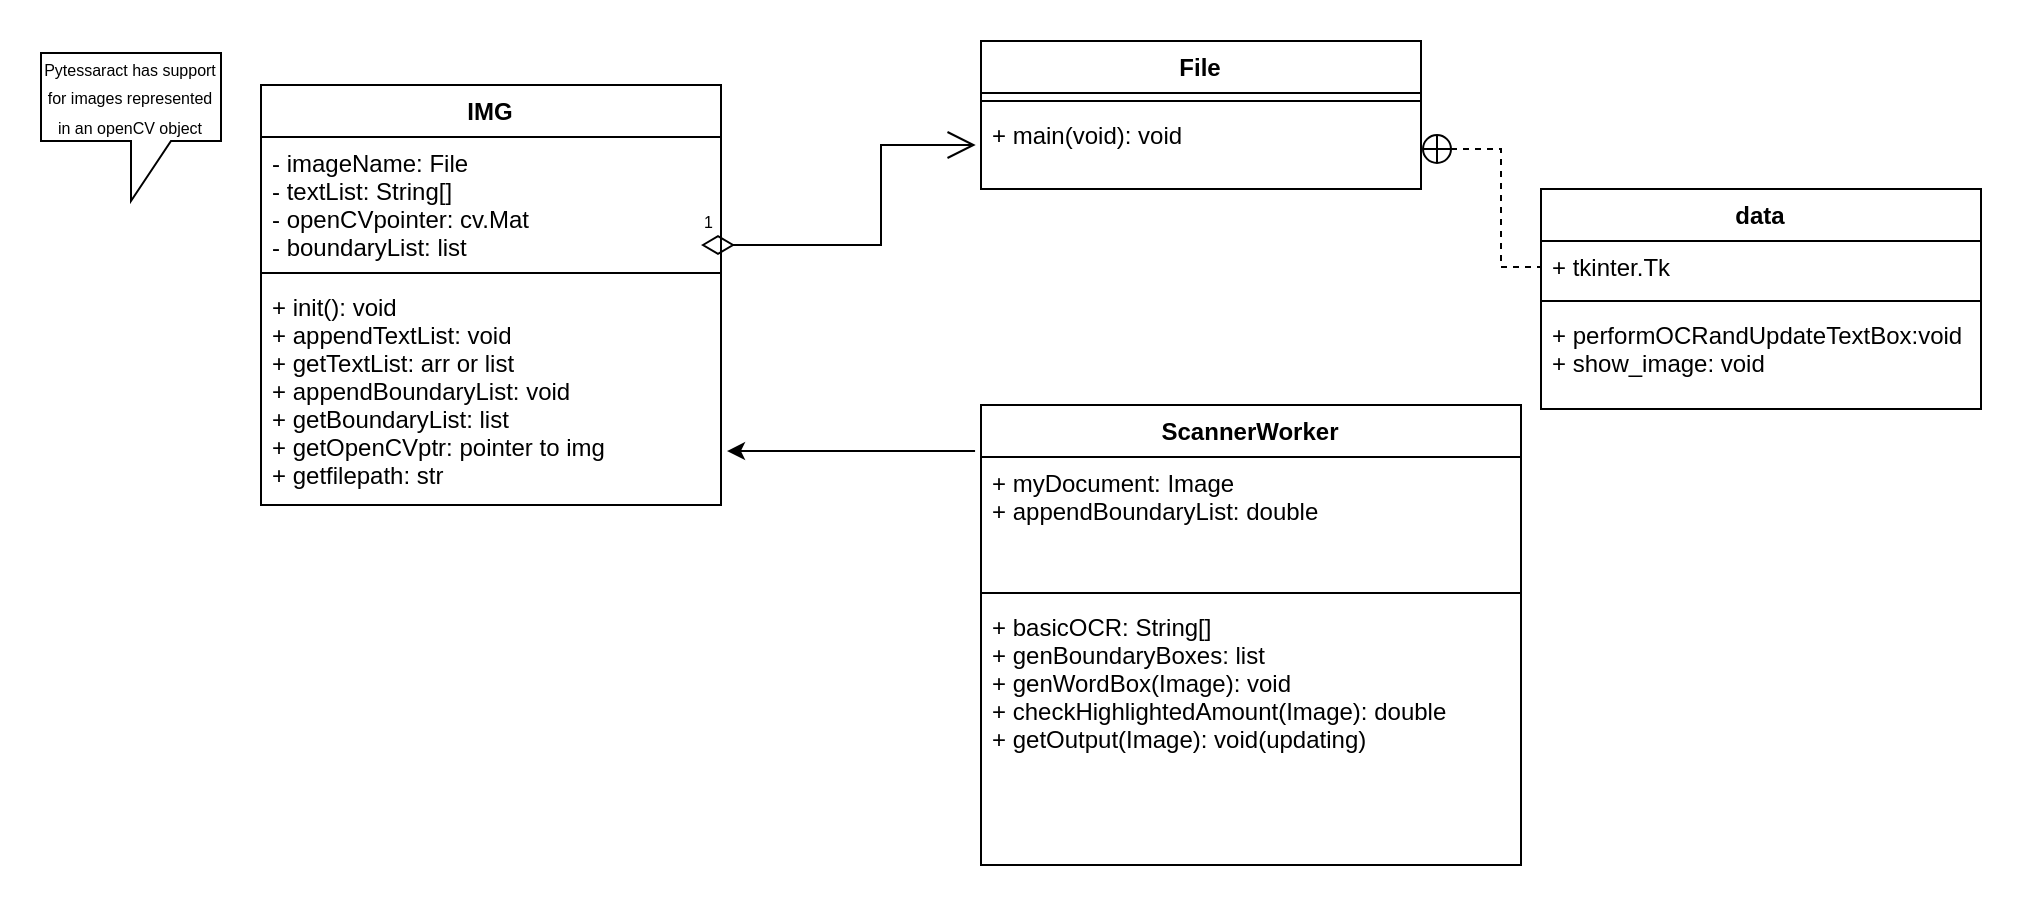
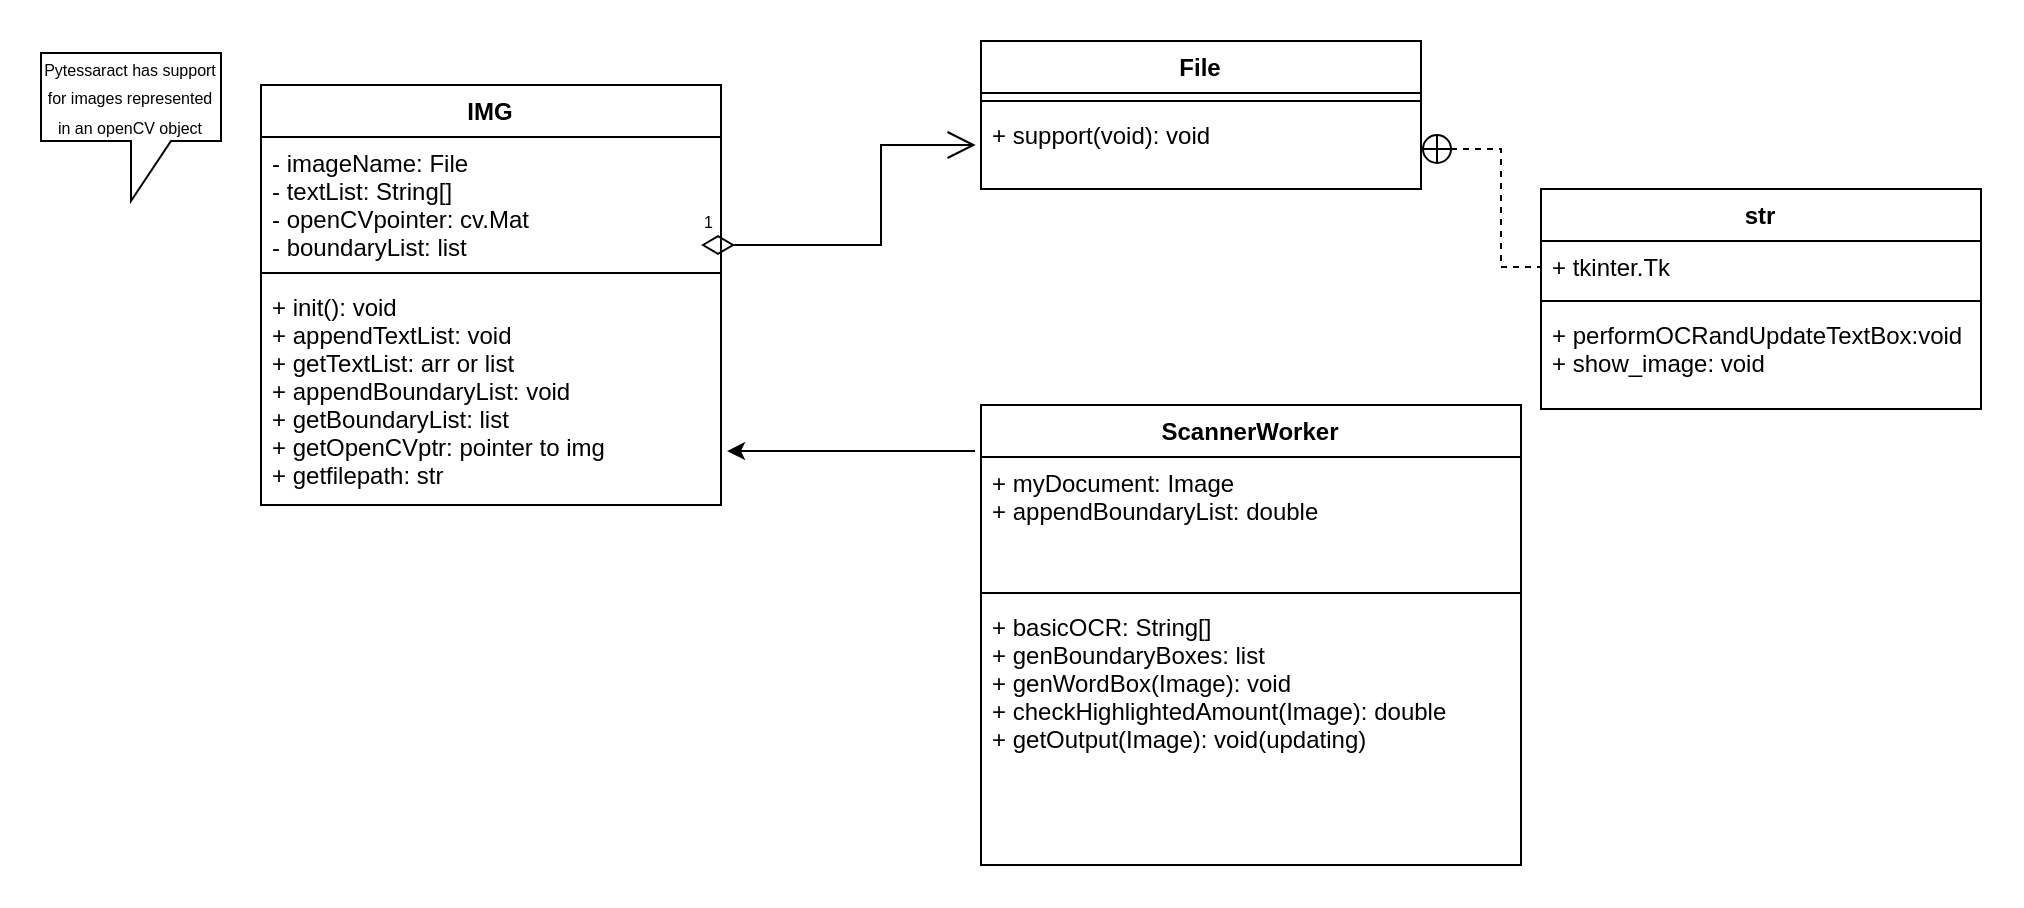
- <mxCell id="4" value="+ main(void): void" style="text;strokeColor=none;fillColor=none;align=left;verticalAlign=top;spacingLeft=4;spacingRight=4;overflow=hidden;rotatable=0;points=[[0,0.5],[1,0.5]];portConstraint=eastwest;" parent="2" vertex="1"><mxGeometry y="34" width="220" height="40" as="geometry" /></mxCell>
+ <mxCell id="4" value="+ support(void): void" style="text;strokeColor=none;fillColor=none;align=left;verticalAlign=top;spacingLeft=4;spacingRight=4;overflow=hidden;rotatable=0;points=[[0,0.5],[1,0.5]];portConstraint=eastwest;" parent="2" vertex="1"><mxGeometry y="34" width="220" height="40" as="geometry" /></mxCell>
- <mxCell id="17" value="data" style="swimlane;fontStyle=1;align=center;verticalAlign=top;childLayout=stackLayout;horizontal=1;startSize=26;horizontalStack=0;resizeParent=1;resizeParentMax=0;resizeLast=0;collapsible=1;marginBottom=0;" vertex="1" parent="1"><mxGeometry x="770" y="94" width="220" height="110" as="geometry" /></mxCell>
+ <mxCell id="17" value="str" style="swimlane;fontStyle=1;align=center;verticalAlign=top;childLayout=stackLayout;horizontal=1;startSize=26;horizontalStack=0;resizeParent=1;resizeParentMax=0;resizeLast=0;collapsible=1;marginBottom=0;" vertex="1" parent="1"><mxGeometry x="770" y="94" width="220" height="110" as="geometry" /></mxCell>
